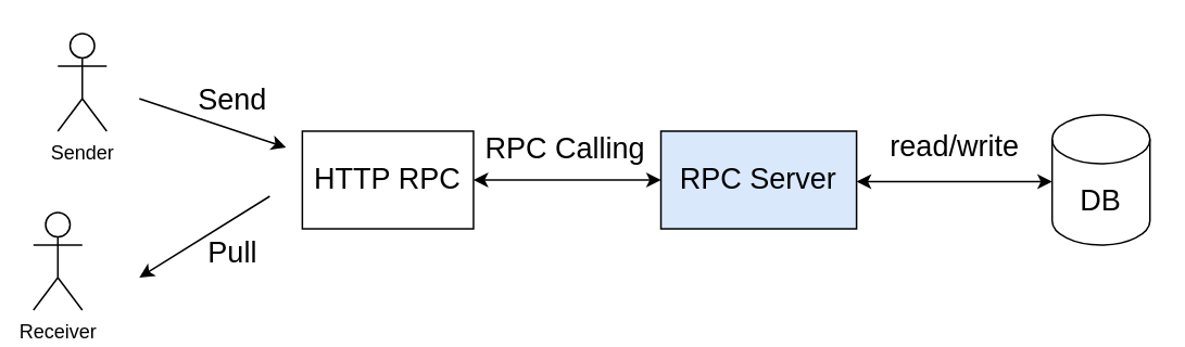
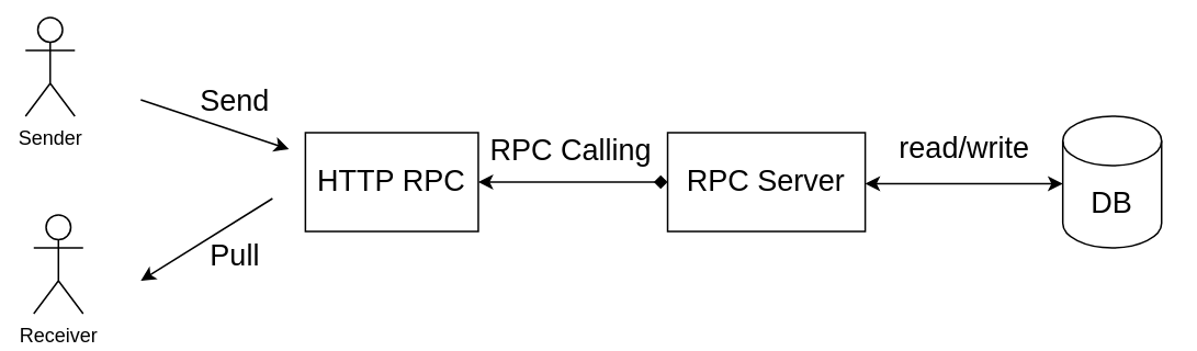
- <mxCell id="2" value="Sender" style="shape=umlActor;verticalLabelPosition=bottom;verticalAlign=top;html=1;outlineConnect=0;" vertex="1" parent="1"><mxGeometry x="35" y="20" width="30" height="60" as="geometry" /></mxCell>
+ <mxCell id="2" value="Sender" style="shape=umlActor;verticalLabelPosition=bottom;verticalAlign=top;html=1;outlineConnect=0;" vertex="1" parent="1"><mxGeometry x="15" y="10" width="30" height="60" as="geometry" /></mxCell>
- <mxCell id="10" value="" style="endArrow=classic;startArrow=classic;html=1;rounded=0;exitX=1;exitY=0.5;exitDx=0;exitDy=0;entryX=0;entryY=0.5;entryDx=0;entryDy=0;" edge="1" parent="1" source="8" target="9"><mxGeometry width="50" height="50" relative="1" as="geometry"><mxPoint x="305" y="140" as="sourcePoint" /><mxPoint x="355" y="90" as="targetPoint" /></mxGeometry></mxCell>
+ <mxCell id="10" value="" style="endArrow=diamond;startArrow=classic;html=1;rounded=0;exitX=1;exitY=0.5;exitDx=0;exitDy=0;entryX=0;entryY=0.5;entryDx=0;entryDy=0;" edge="1" parent="1" source="8" target="9"><mxGeometry width="50" height="50" relative="1" as="geometry"><mxPoint x="305" y="140" as="sourcePoint" /><mxPoint x="355" y="90" as="targetPoint" /></mxGeometry></mxCell>
- <mxCell id="9" value="&lt;font style=&quot;font-size: 18px;&quot;&gt;RPC Server&lt;/font&gt;" style="rounded=0;whiteSpace=wrap;html=1;fillColor=#dae8fc;" vertex="1" parent="1"><mxGeometry x="405" y="80" width="120" height="60" as="geometry" /></mxCell>
+ <mxCell id="9" value="&lt;font style=&quot;font-size: 18px;&quot;&gt;RPC Server&lt;/font&gt;" style="rounded=0;whiteSpace=wrap;html=1;" vertex="1" parent="1"><mxGeometry x="405" y="80" width="120" height="60" as="geometry" /></mxCell>
